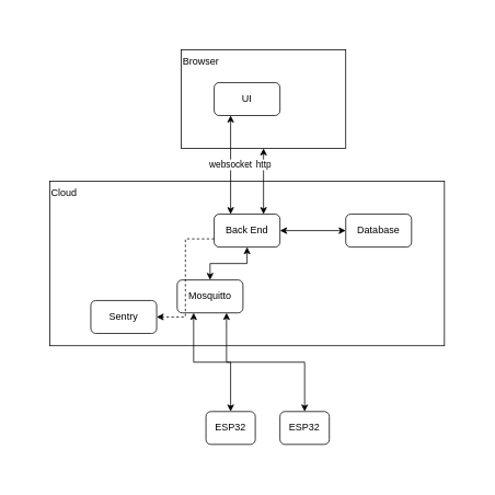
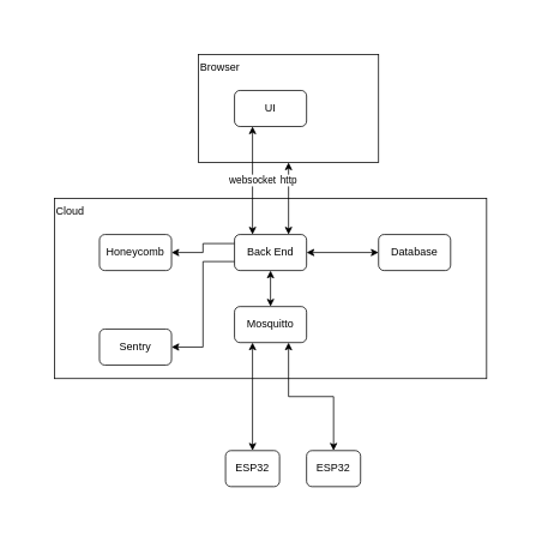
+ <mxCell id="19" value="Honeycomb" style="rounded=1;whiteSpace=wrap;html=1;" parent="1" vertex="1"><mxGeometry x="110" y="260" width="80" height="40" as="geometry" /></mxCell>
+ <mxCell id="15" style="edgeStyle=orthogonalEdgeStyle;rounded=0;orthogonalLoop=1;jettySize=auto;html=1;exitX=0;exitY=0.25;exitDx=0;exitDy=0;" parent="1" source="18" target="19" edge="1"><mxGeometry relative="1" as="geometry" /></mxCell>
- <mxCell id="16" style="edgeStyle=orthogonalEdgeStyle;rounded=0;orthogonalLoop=1;jettySize=auto;html=1;exitX=0;exitY=0.75;exitDx=0;exitDy=0;entryX=1;entryY=0.5;entryDx=0;entryDy=0;dashed=1;" parent="1" source="18" target="20" edge="1"><mxGeometry relative="1" as="geometry" /></mxCell>
+ <mxCell id="16" style="edgeStyle=orthogonalEdgeStyle;rounded=0;orthogonalLoop=1;jettySize=auto;html=1;exitX=0;exitY=0.75;exitDx=0;exitDy=0;entryX=1;entryY=0.5;entryDx=0;entryDy=0;" parent="1" source="18" target="20" edge="1"><mxGeometry relative="1" as="geometry" /></mxCell>
- <mxCell id="10" value="Mosquitto" style="rounded=1;whiteSpace=wrap;html=1;" parent="1" vertex="1"><mxGeometry x="215" y="340" width="80" height="40" as="geometry" /></mxCell>
+ <mxCell id="10" value="Mosquitto" style="rounded=1;whiteSpace=wrap;html=1;" parent="1" vertex="1"><mxGeometry x="260" y="340" width="80" height="40" as="geometry" /></mxCell>
